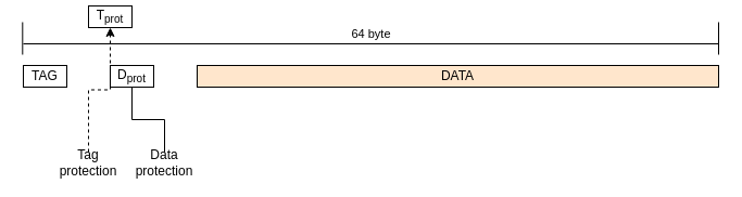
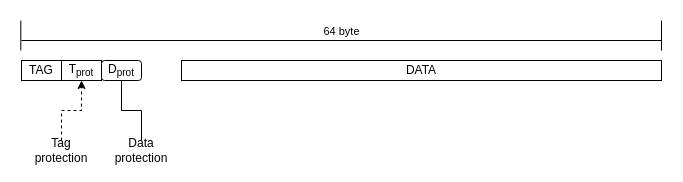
- <mxCell id="4" value="T&lt;sub&gt;prot&lt;/sub&gt;" style="rounded=0;whiteSpace=wrap;html=1;" vertex="1" parent="1"><mxGeometry x="81" y="5" width="40" height="20" as="geometry" /></mxCell>
+ <mxCell id="4" value="T&lt;sub&gt;prot&lt;/sub&gt;" style="rounded=0;whiteSpace=wrap;html=1;" vertex="1" parent="1"><mxGeometry x="61" y="60" width="40" height="20" as="geometry" /></mxCell>
- <mxCell id="5" value="D&lt;sub&gt;prot&lt;/sub&gt;" style="rounded=0;whiteSpace=wrap;html=1;" vertex="1" parent="1"><mxGeometry x="101" y="60" width="40" height="20" as="geometry" /></mxCell>
+ <mxCell id="5" value="D&lt;sub&gt;prot&lt;/sub&gt;" style="whiteSpace=wrap;html=1;rounded=1;" vertex="1" parent="1"><mxGeometry x="101" y="60" width="40" height="20" as="geometry" /></mxCell>
- <mxCell id="10" value="DATA" style="rounded=0;whiteSpace=wrap;html=1;fillColor=#ffe6cc;" vertex="1" parent="1"><mxGeometry x="181" y="60" width="480" height="20" as="geometry" /></mxCell>
+ <mxCell id="10" value="DATA" style="rounded=0;whiteSpace=wrap;html=1;" vertex="1" parent="1"><mxGeometry x="181" y="60" width="480" height="20" as="geometry" /></mxCell>
- <mxCell id="7" value="Tag protection" style="text;html=1;strokeColor=none;fillColor=none;align=center;verticalAlign=middle;whiteSpace=wrap;rounded=0;" vertex="1" parent="1"><mxGeometry x="61" y="140" width="40" height="20" as="geometry" /></mxCell>
+ <mxCell id="7" value="Tag protection" style="text;html=1;strokeColor=none;fillColor=none;align=center;verticalAlign=middle;whiteSpace=wrap;rounded=0;" vertex="1" parent="1"><mxGeometry x="41" y="140" width="40" height="20" as="geometry" /></mxCell>
- <mxCell id="9" value="Data protection" style="text;html=1;strokeColor=none;fillColor=none;align=center;verticalAlign=middle;whiteSpace=wrap;rounded=0;" vertex="1" parent="1"><mxGeometry x="131" y="140" width="40" height="20" as="geometry" /></mxCell>
+ <mxCell id="9" value="Data protection" style="text;html=1;strokeColor=none;fillColor=none;align=center;verticalAlign=middle;whiteSpace=wrap;rounded=0;" vertex="1" parent="1"><mxGeometry x="121" y="140" width="40" height="20" as="geometry" /></mxCell>
